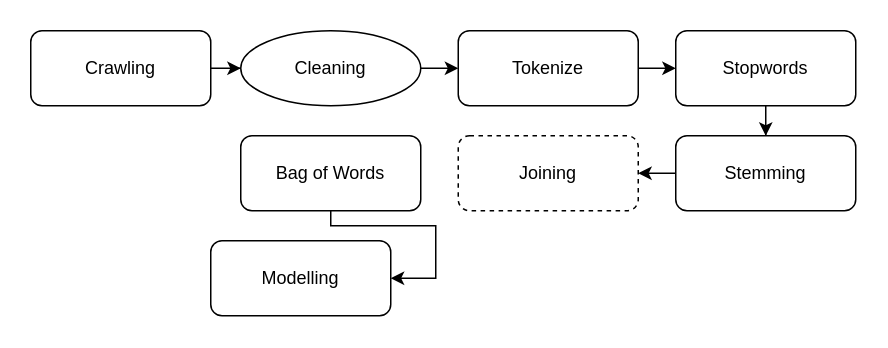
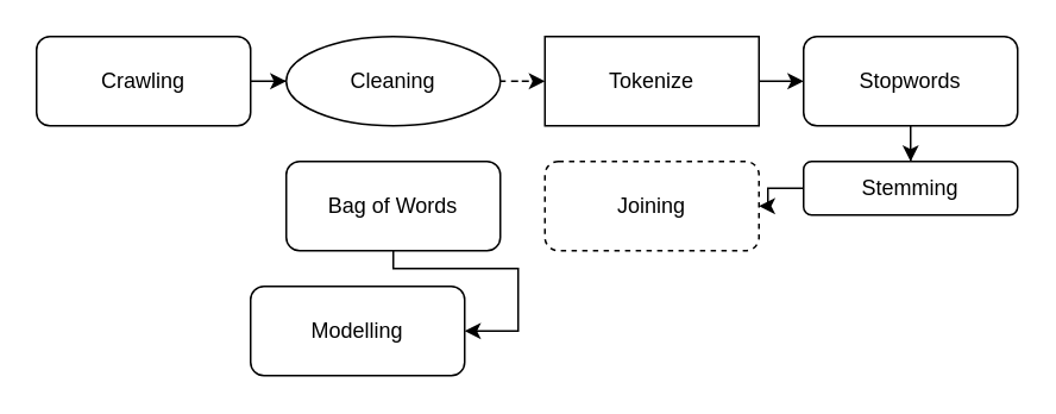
- <mxCell id="4" value="" style="edgeStyle=orthogonalEdgeStyle;rounded=0;orthogonalLoop=1;jettySize=auto;html=1;" edge="1" parent="1" source="5" target="7"><mxGeometry relative="1" as="geometry" /></mxCell>
+ <mxCell id="4" value="" style="edgeStyle=orthogonalEdgeStyle;rounded=0;orthogonalLoop=1;jettySize=auto;html=1;dashed=1;" edge="1" parent="1" source="5" target="7"><mxGeometry relative="1" as="geometry" /></mxCell>
- <mxCell id="7" value="Tokenize" style="rounded=1;whiteSpace=wrap;html=1;" vertex="1" parent="1"><mxGeometry x="305" y="20" width="120" height="50" as="geometry" /></mxCell>
+ <mxCell id="7" value="Tokenize" style="whiteSpace=wrap;html=1;rounded=0;" vertex="1" parent="1"><mxGeometry x="305" y="20" width="120" height="50" as="geometry" /></mxCell>
- <mxCell id="11" value="Stemming" style="rounded=1;whiteSpace=wrap;html=1;" vertex="1" parent="1"><mxGeometry x="450" y="90" width="120" height="50" as="geometry" /></mxCell>
+ <mxCell id="11" value="Stemming" style="rounded=1;whiteSpace=wrap;html=1;" vertex="1" parent="1"><mxGeometry x="450" y="90" width="120" height="30" as="geometry" /></mxCell>
